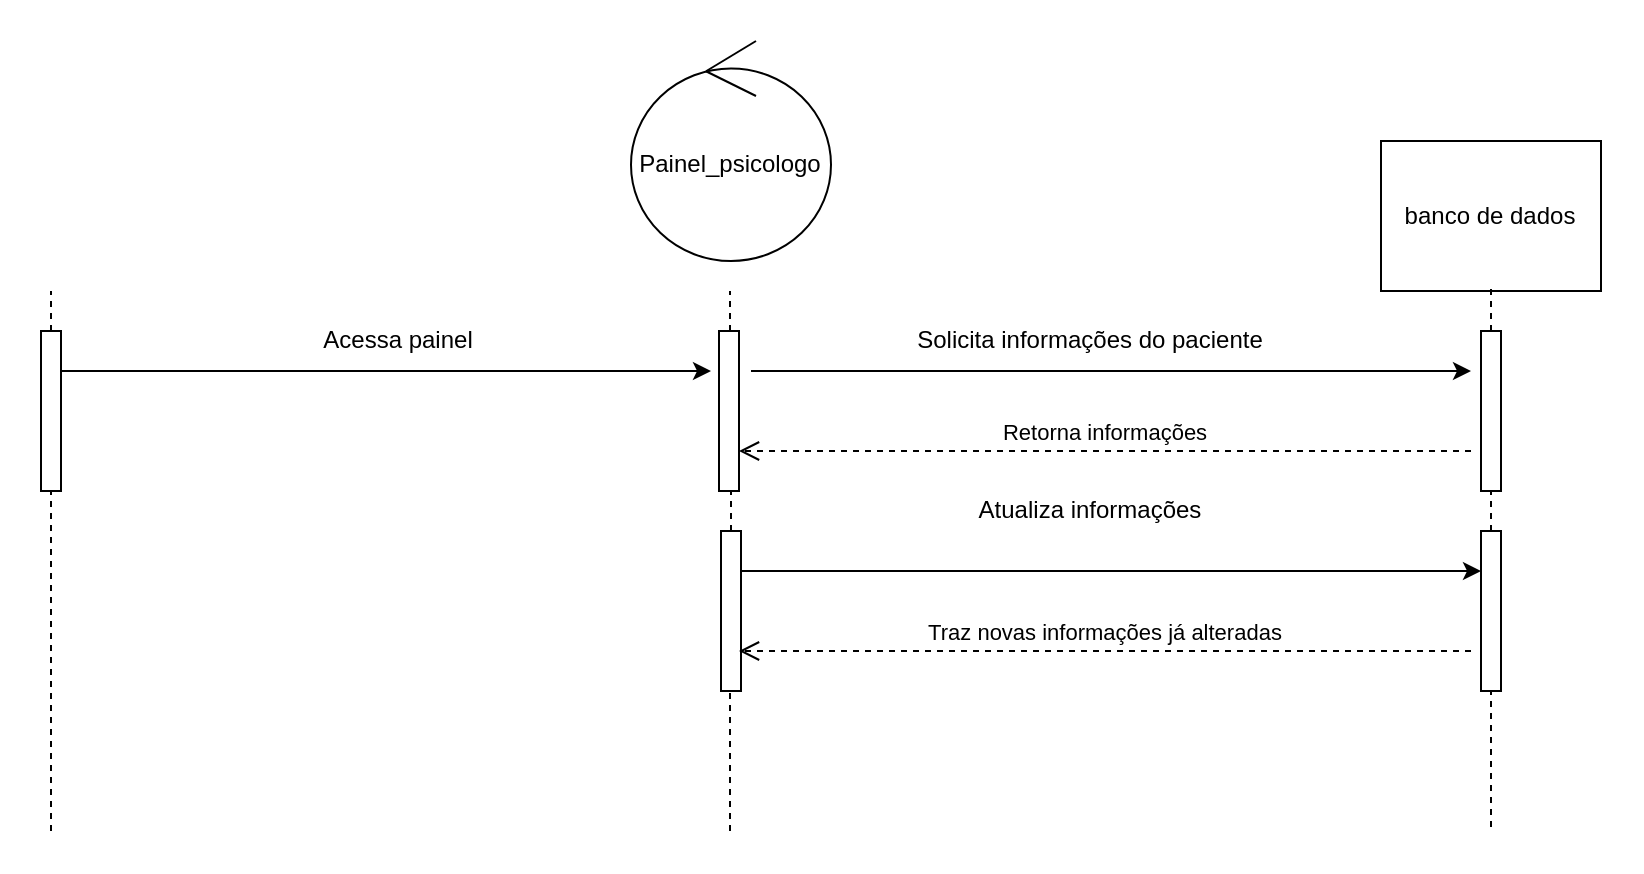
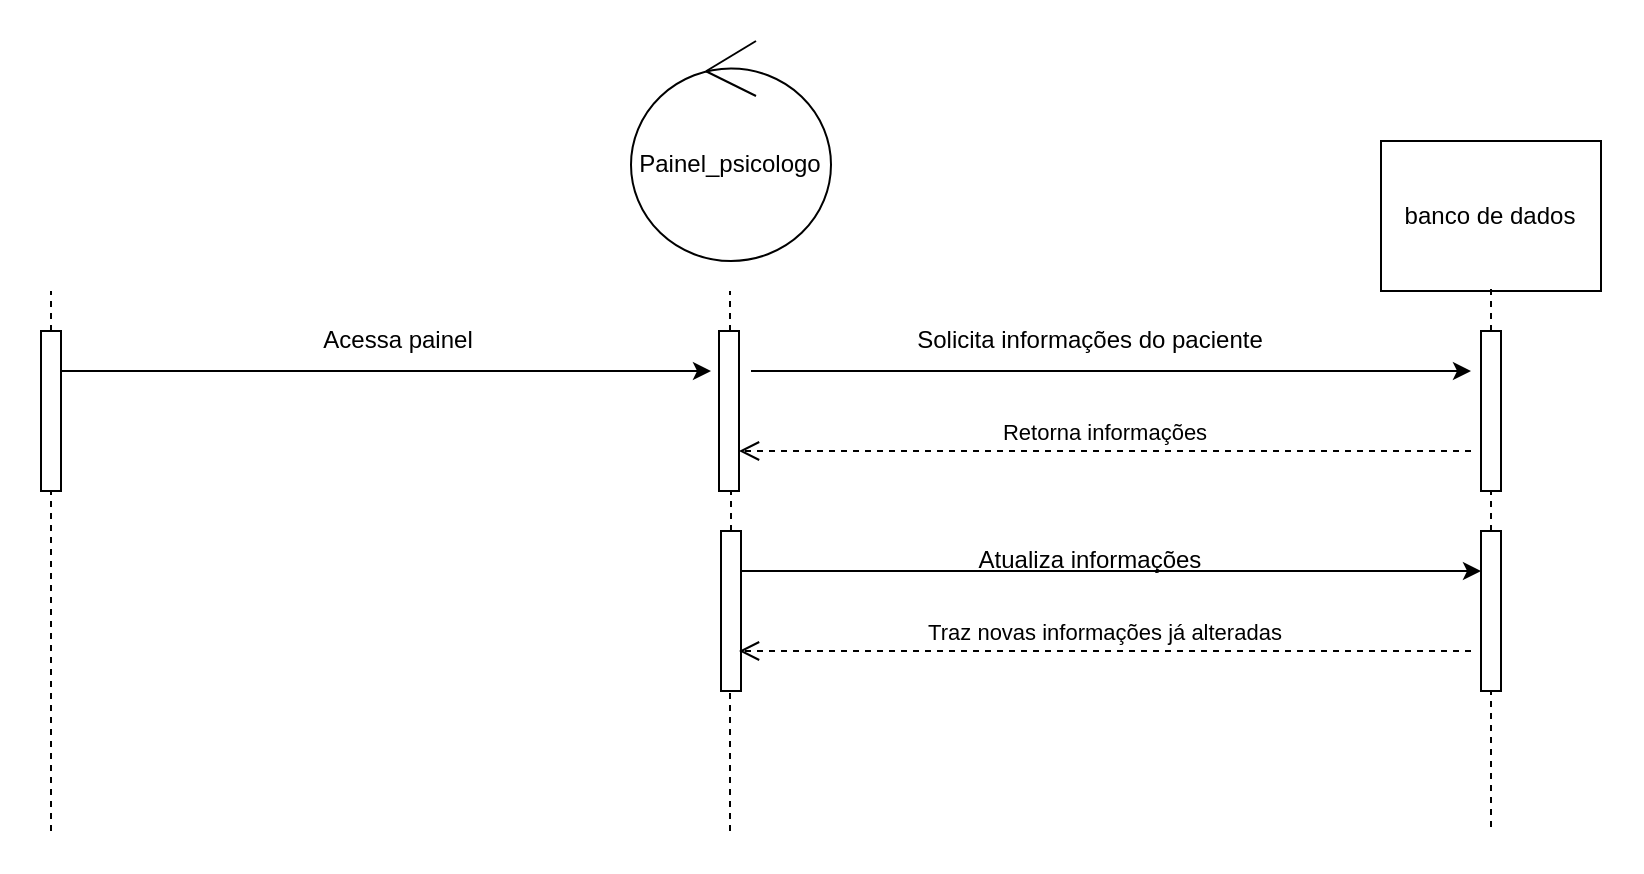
- <mxCell id="23" value="Atualiza informações" style="text;html=1;align=center;verticalAlign=middle;whiteSpace=wrap;rounded=0;" vertex="1" parent="1"><mxGeometry x="450" y="240" width="190" height="30" as="geometry" /></mxCell>
+ <mxCell id="23" value="Atualiza informações" style="text;html=1;align=center;verticalAlign=middle;whiteSpace=wrap;rounded=0;" vertex="1" parent="1"><mxGeometry x="450" y="265" width="190" height="30" as="geometry" /></mxCell>
